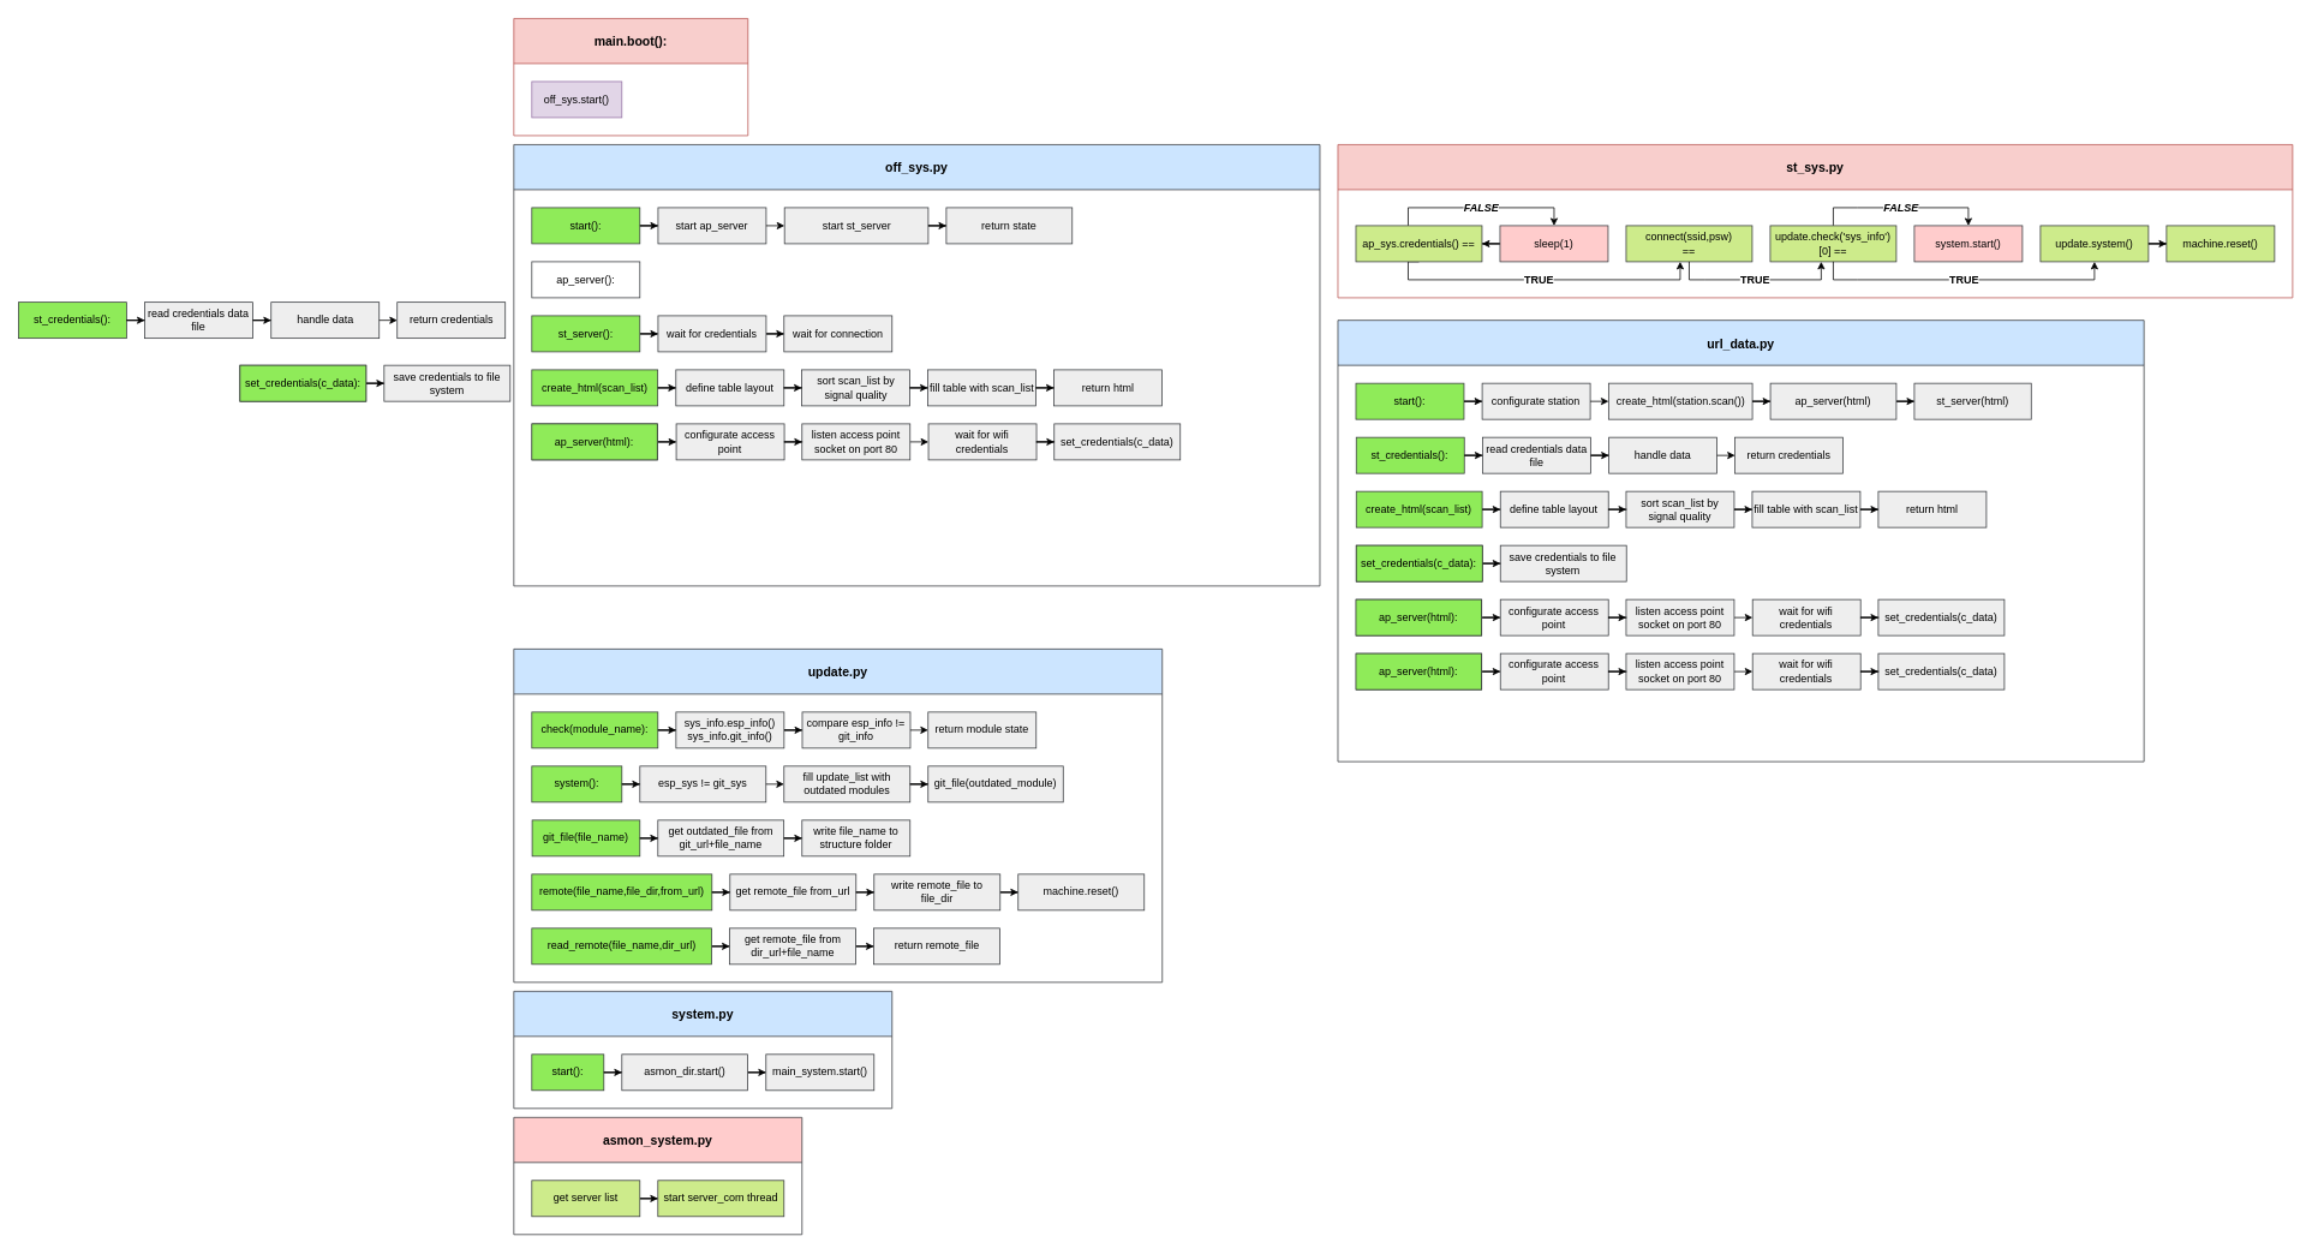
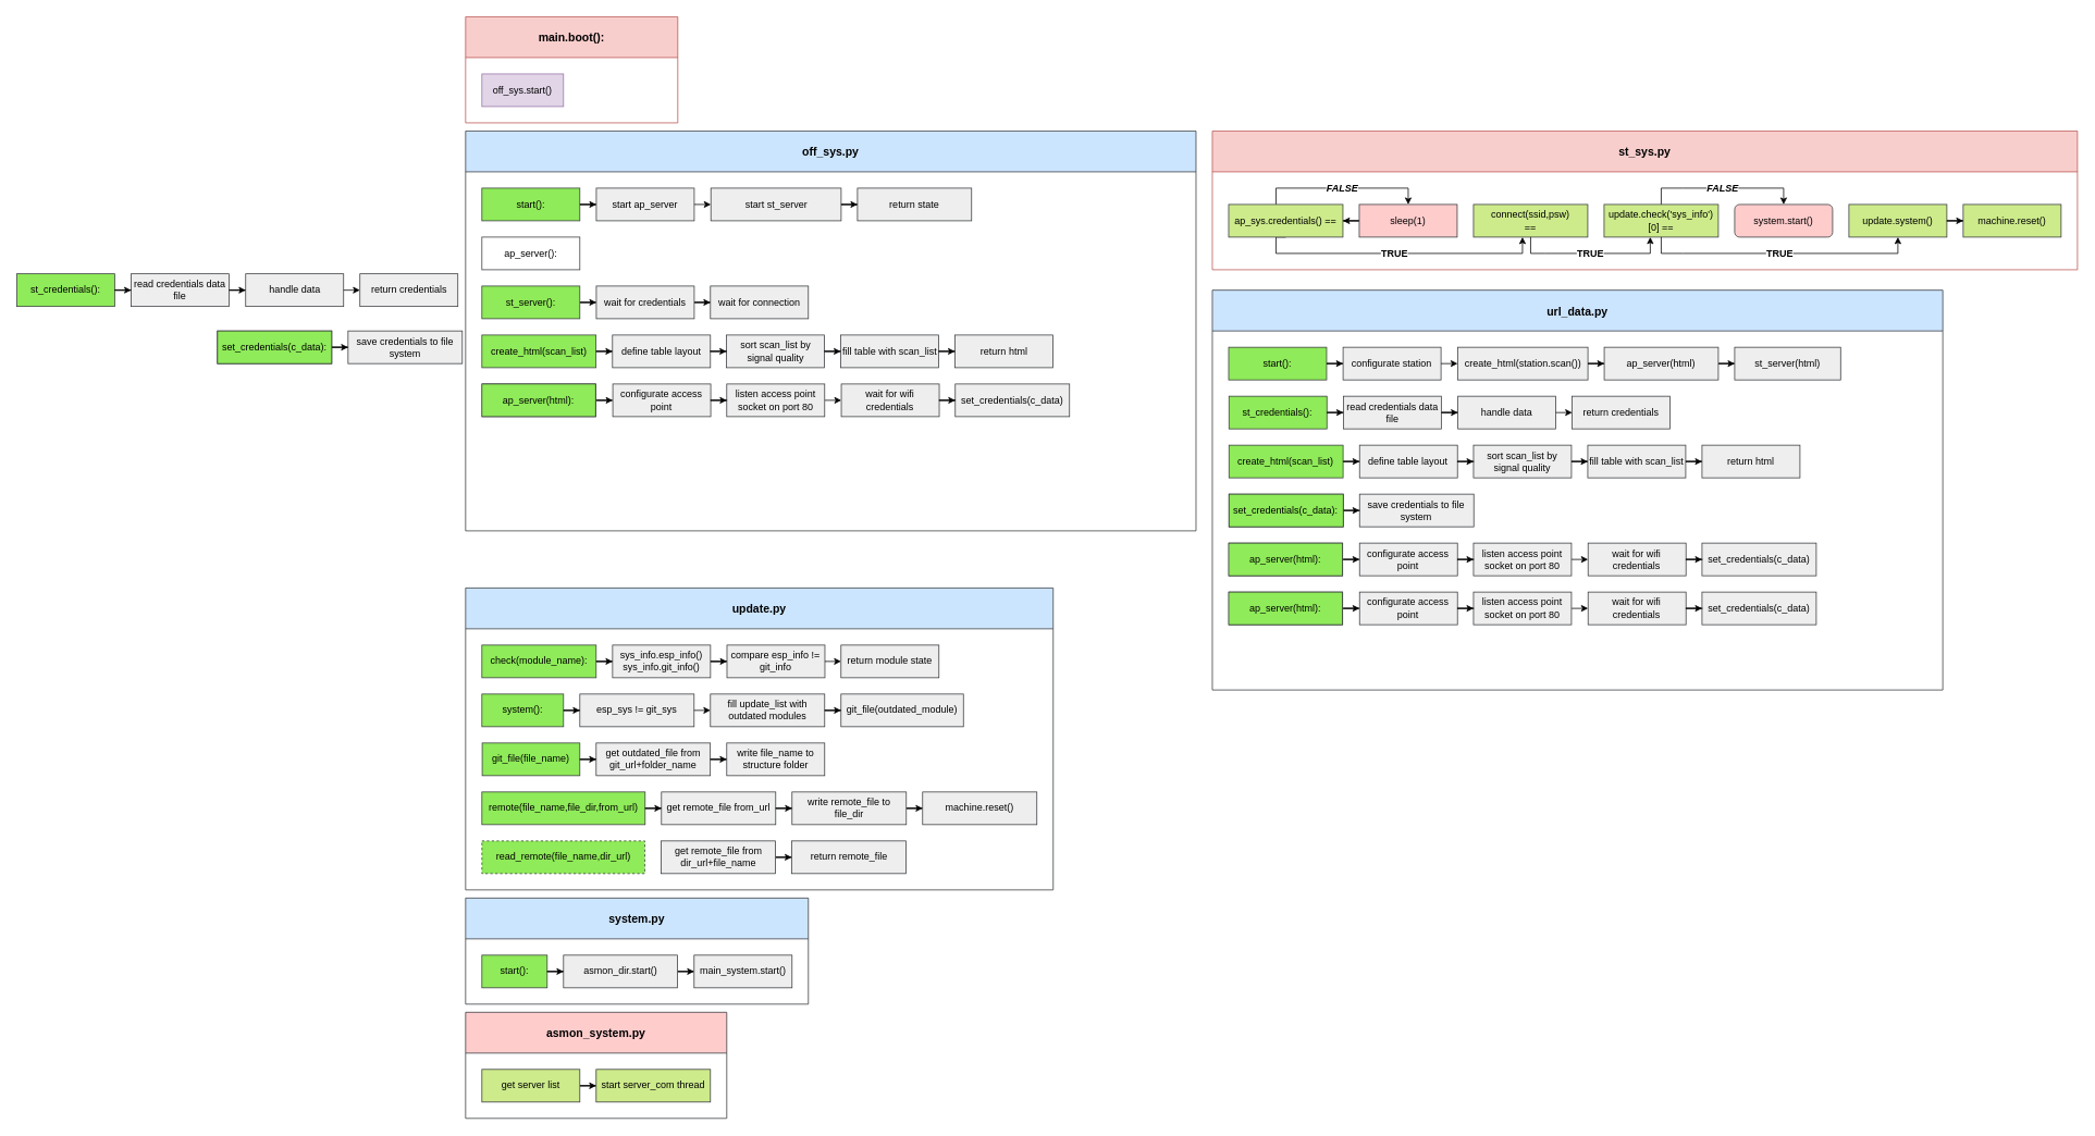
- <mxCell id="7" value="system.start()" style="rounded=0;whiteSpace=wrap;html=1;fillColor=#ffcccc;strokeColor=#36393d;" parent="2" vertex="1"><mxGeometry x="640" y="90" width="120" height="40" as="geometry" /></mxCell>
+ <mxCell id="7" value="system.start()" style="whiteSpace=wrap;html=1;fillColor=#ffcccc;strokeColor=#36393d;rounded=1;" parent="2" vertex="1"><mxGeometry x="640" y="90" width="120" height="40" as="geometry" /></mxCell>
- <mxCell id="30" value="get outdated_file from git_url+file_name" style="rounded=0;whiteSpace=wrap;html=1;fillColor=#eeeeee;strokeColor=#36393d;" parent="17" vertex="1"><mxGeometry x="160" y="190" width="139.82" height="40" as="geometry" /></mxCell>
+ <mxCell id="30" value="get outdated_file from git_url+folder_name" style="rounded=0;whiteSpace=wrap;html=1;fillColor=#eeeeee;strokeColor=#36393d;" parent="17" vertex="1"><mxGeometry x="160" y="190" width="139.82" height="40" as="geometry" /></mxCell>
- <mxCell id="51" value="read_remote(file_name,dir_url)" style="rounded=0;whiteSpace=wrap;html=1;fillColor=#8FEB59;strokeColor=#36393d;" parent="17" vertex="1"><mxGeometry x="20" y="310" width="199.64" height="40" as="geometry" /></mxCell>
+ <mxCell id="51" value="read_remote(file_name,dir_url)" style="rounded=0;whiteSpace=wrap;html=1;fillColor=#8FEB59;strokeColor=#36393d;dashed=1;" parent="17" vertex="1"><mxGeometry x="20" y="310" width="199.64" height="40" as="geometry" /></mxCell>
- <mxCell id="50" style="edgeStyle=orthogonalEdgeStyle;rounded=0;orthogonalLoop=1;jettySize=auto;html=1;entryX=0;entryY=0.5;entryDx=0;entryDy=0;" parent="17" source="51" target="53" edge="1"><mxGeometry relative="1" as="geometry" /></mxCell>
